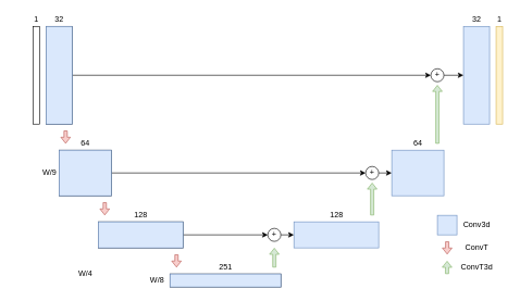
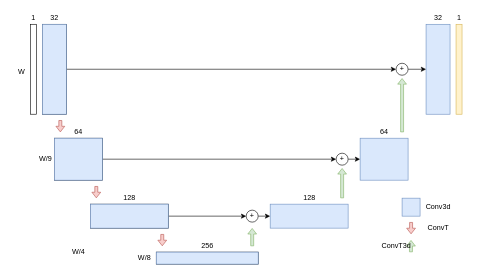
+ <mxCell id="26" value="W" style="text;html=1;align=center;verticalAlign=middle;resizable=0;points=[];autosize=1;strokeColor=none;fillColor=none;" vertex="1" parent="1"><mxGeometry x="20" y="110" width="30" height="20" as="geometry" /></mxCell>
- <mxCell id="30" value="251" style="text;html=1;align=center;verticalAlign=middle;resizable=0;points=[];autosize=1;strokeColor=none;fillColor=none;" vertex="1" parent="1"><mxGeometry x="325" y="400" width="40" height="20" as="geometry" /></mxCell>
+ <mxCell id="30" value="256" style="text;html=1;align=center;verticalAlign=middle;resizable=0;points=[];autosize=1;strokeColor=none;fillColor=none;" vertex="1" parent="1"><mxGeometry x="325" y="400" width="40" height="20" as="geometry" /></mxCell>
- <mxCell id="48" value="ConvT3d" style="text;html=1;align=center;verticalAlign=middle;resizable=0;points=[];autosize=1;strokeColor=none;fillColor=none;" vertex="1" parent="1"><mxGeometry x="700" y="400" width="60" height="20" as="geometry" /></mxCell>
+ <mxCell id="48" value="ConvT3d" style="text;html=1;align=center;verticalAlign=middle;resizable=0;points=[];autosize=1;strokeColor=none;fillColor=none;" vertex="1" parent="1"><mxGeometry x="630" y="400" width="60" height="20" as="geometry" /></mxCell>
